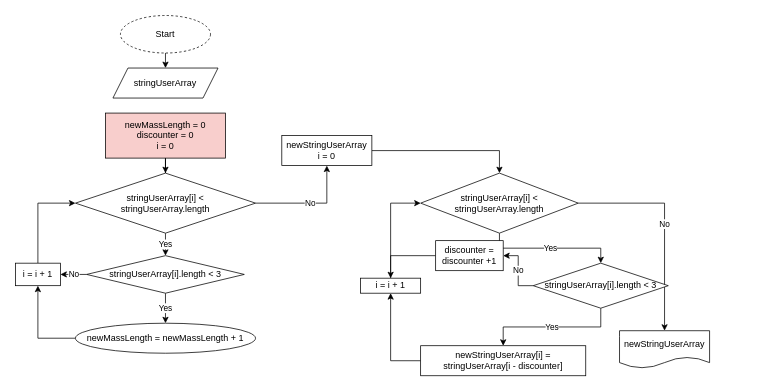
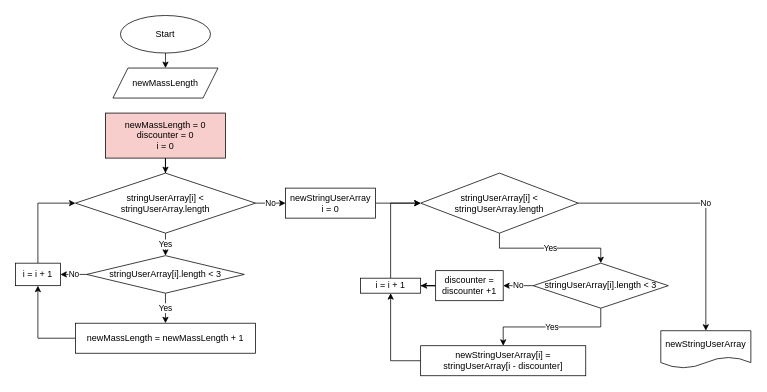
- <mxCell id="3" value="Start" style="ellipse;whiteSpace=wrap;html=1;dashed=1;" vertex="1" parent="1"><mxGeometry x="160" width="120" height="50" as="geometry" y="20" /></mxCell>
+ <mxCell id="3" value="Start" style="ellipse;whiteSpace=wrap;html=1;" vertex="1" parent="1"><mxGeometry x="160" width="120" height="50" as="geometry" y="20" /></mxCell>
- <mxCell id="4" value="stringUserArray" style="shape=parallelogram;perimeter=parallelogramPerimeter;whiteSpace=wrap;html=1;fixedSize=1;" vertex="1" parent="1"><mxGeometry x="150" y="90" width="140" height="40" as="geometry" /></mxCell>
+ <mxCell id="4" value="newMassLength" style="shape=parallelogram;perimeter=parallelogramPerimeter;whiteSpace=wrap;html=1;fixedSize=1;" vertex="1" parent="1"><mxGeometry x="150" y="90" width="140" height="40" as="geometry" /></mxCell>
- <mxCell id="14" value="newStringUserArray&lt;br&gt;i = 0" style="whiteSpace=wrap;html=1;" vertex="1" parent="1"><mxGeometry x="375" y="180" width="120" height="40" as="geometry" /></mxCell>
+ <mxCell id="14" value="newStringUserArray&lt;br&gt;i = 0" style="whiteSpace=wrap;html=1;" vertex="1" parent="1"><mxGeometry x="380" y="250" width="120" height="40" as="geometry" /></mxCell>
- <mxCell id="28" value="discounter = discounter +1" style="whiteSpace=wrap;html=1;" vertex="1" parent="1"><mxGeometry x="580" y="320" width="90" height="40" as="geometry" /></mxCell>
+ <mxCell id="28" value="discounter = discounter +1" style="whiteSpace=wrap;html=1;" vertex="1" parent="1"><mxGeometry x="580" y="360" width="90" height="40" as="geometry" /></mxCell>
- <mxCell id="16" value="newMassLength = newMassLength + 1" style="ellipse;whiteSpace=wrap;html=1;" vertex="1" parent="1"><mxGeometry x="100" y="430" width="240" height="40" as="geometry" /></mxCell>
+ <mxCell id="16" value="newMassLength = newMassLength + 1" style="whiteSpace=wrap;html=1;" vertex="1" parent="1"><mxGeometry x="100" y="430" width="240" height="40" as="geometry" /></mxCell>
- <mxCell id="31" value="newStringUserArray" style="shape=document;whiteSpace=wrap;html=1;boundedLbl=1;" vertex="1" parent="1"><mxGeometry x="825" y="440" width="120" height="50" as="geometry" /></mxCell>
+ <mxCell id="31" value="newStringUserArray" style="shape=document;whiteSpace=wrap;html=1;boundedLbl=1;" vertex="1" parent="1"><mxGeometry x="880" y="440" width="120" height="50" as="geometry" /></mxCell>
